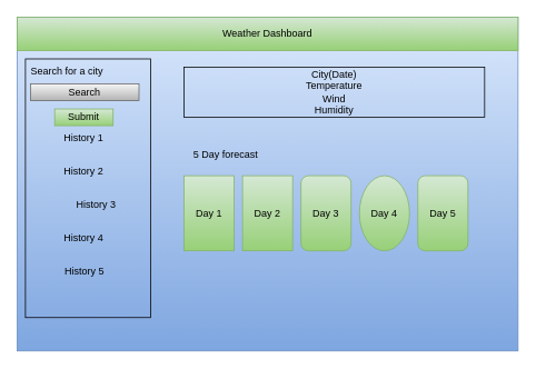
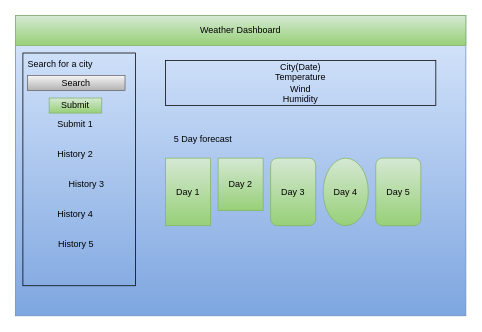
- <mxCell id="11" value="History 1" style="text;html=1;strokeColor=none;fillColor=none;align=center;verticalAlign=middle;whiteSpace=wrap;rounded=0;" vertex="1" parent="1"><mxGeometry x="70" y="150" width="60" height="30" as="geometry" /></mxCell>
+ <mxCell id="11" value="Submit 1" style="text;html=1;strokeColor=none;fillColor=none;align=center;verticalAlign=middle;whiteSpace=wrap;rounded=0;" vertex="1" parent="1"><mxGeometry x="70" y="150" width="60" height="30" as="geometry" /></mxCell>
- <mxCell id="16" value="Day 2" style="rounded=0;whiteSpace=wrap;html=1;fillColor=#d5e8d4;gradientColor=#97d077;strokeColor=#82b366;" vertex="1" parent="1"><mxGeometry x="290" y="210" width="60" height="90" as="geometry" /></mxCell>
+ <mxCell id="16" value="Day 2" style="rounded=0;whiteSpace=wrap;html=1;fillColor=#d5e8d4;gradientColor=#97d077;strokeColor=#82b366;" vertex="1" parent="1"><mxGeometry x="290" y="210" width="60" height="70" as="geometry" /></mxCell>
